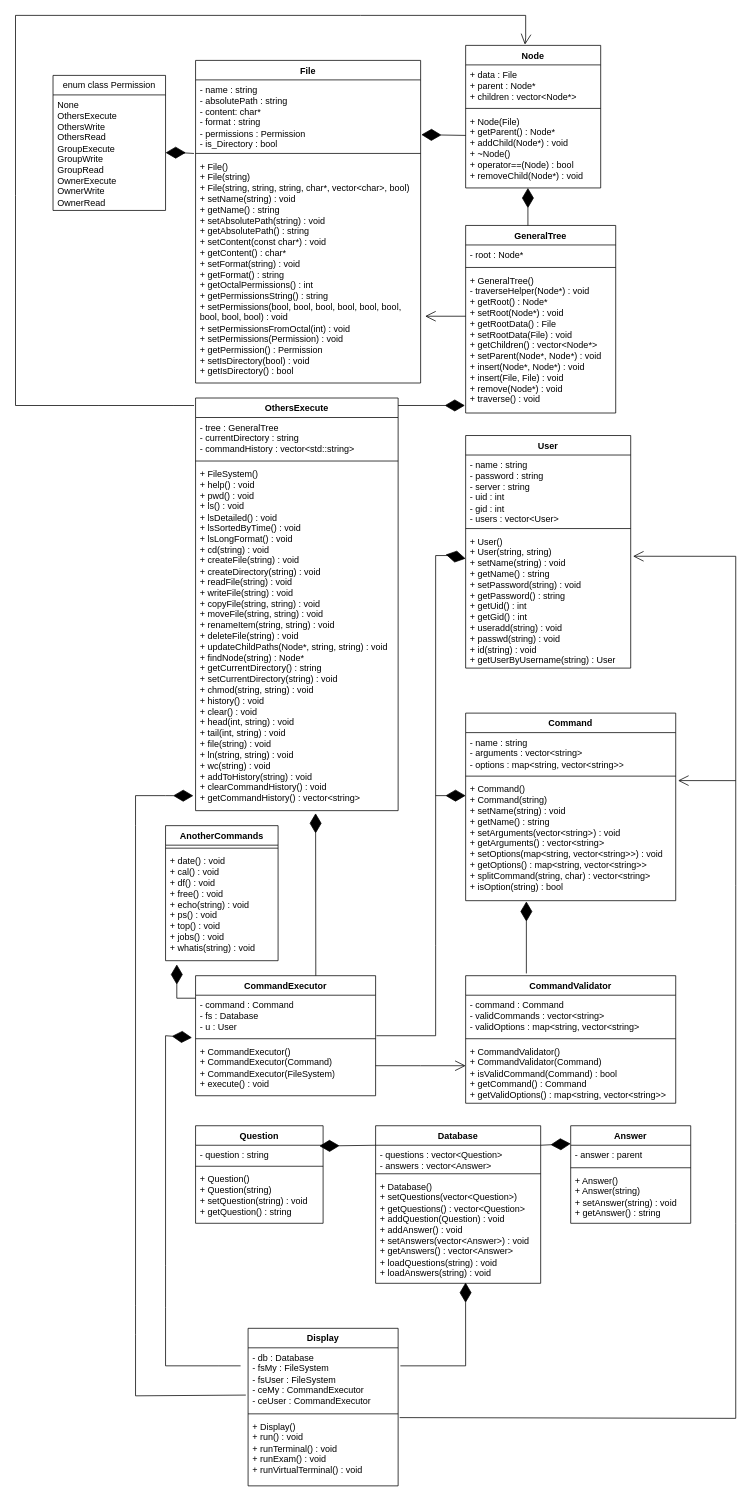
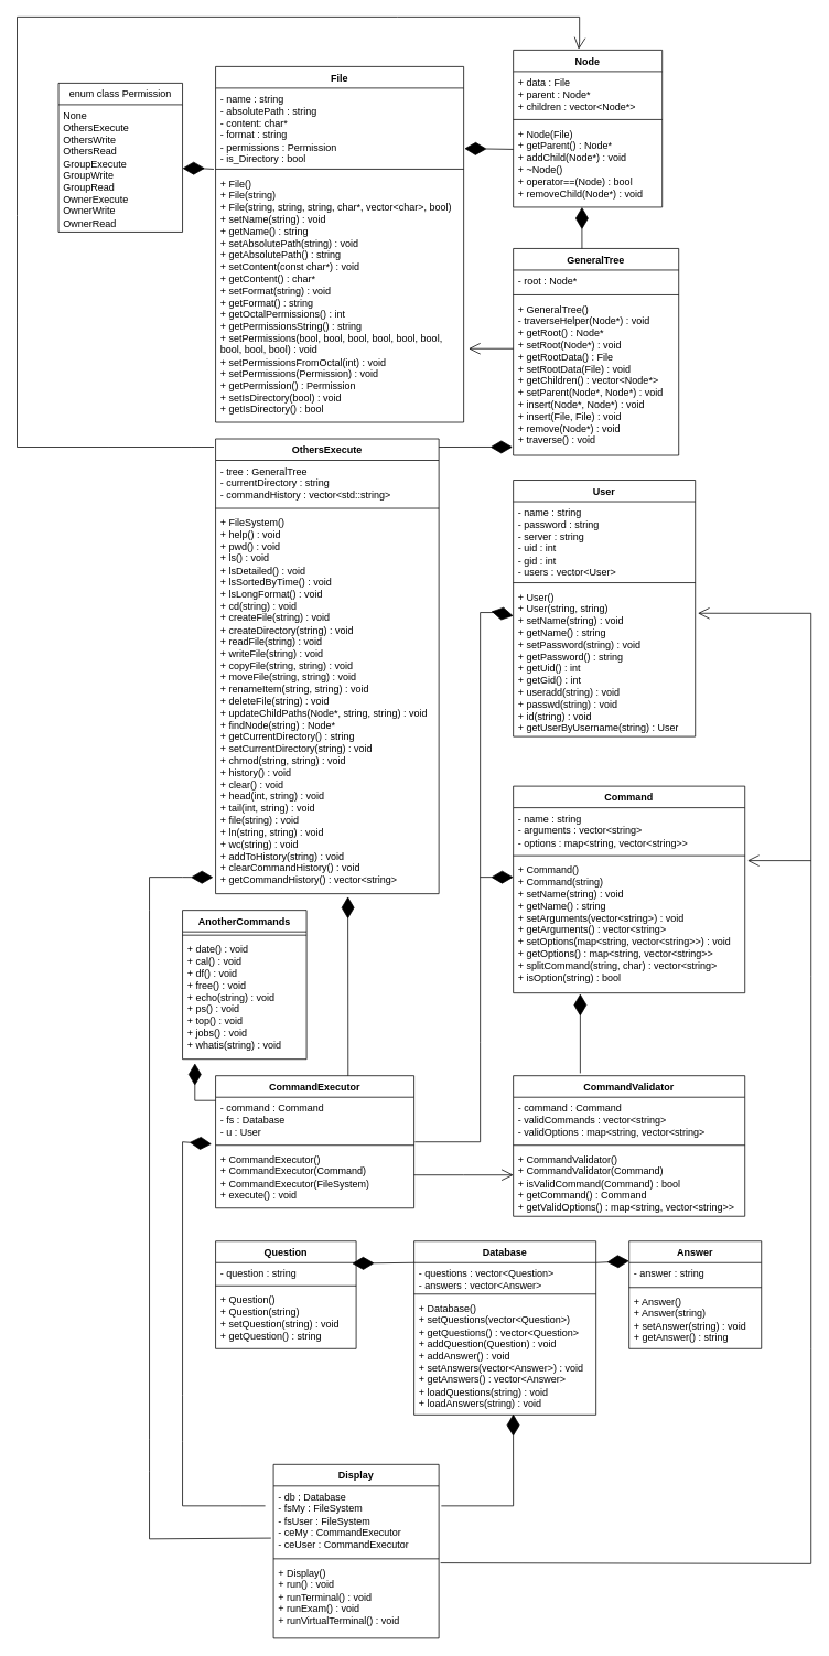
- <mxCell id="62" value="- answer : parent" style="text;strokeColor=none;fillColor=none;align=left;verticalAlign=top;spacingLeft=4;spacingRight=4;overflow=hidden;rotatable=0;points=[[0,0.5],[1,0.5]];portConstraint=eastwest;whiteSpace=wrap;html=1;" parent="60" vertex="1"><mxGeometry y="26" width="160" height="26" as="geometry" /></mxCell>
+ <mxCell id="62" value="- answer : string" style="text;strokeColor=none;fillColor=none;align=left;verticalAlign=top;spacingLeft=4;spacingRight=4;overflow=hidden;rotatable=0;points=[[0,0.5],[1,0.5]];portConstraint=eastwest;whiteSpace=wrap;html=1;" parent="60" vertex="1"><mxGeometry y="26" width="160" height="26" as="geometry" /></mxCell>
